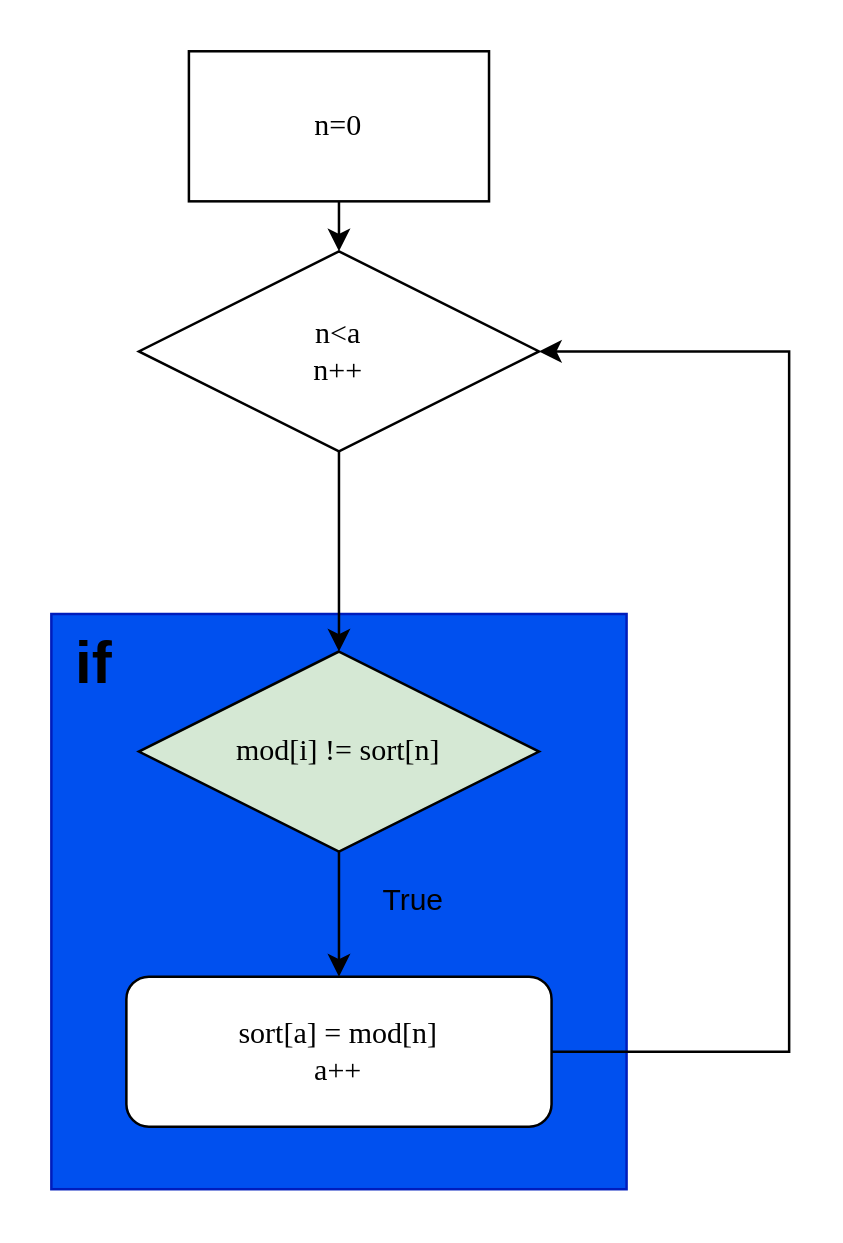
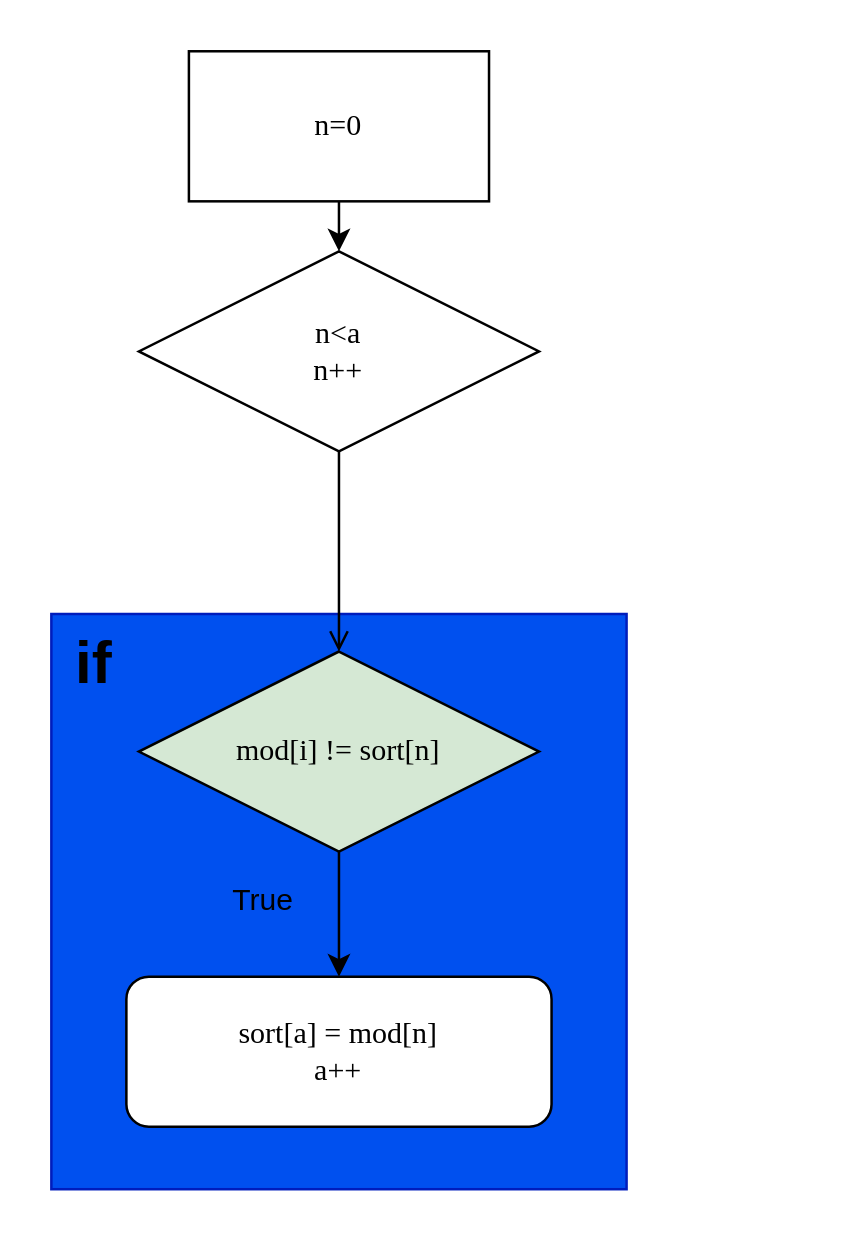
- <mxCell id="9" style="edgeStyle=orthogonalEdgeStyle;rounded=0;orthogonalLoop=1;jettySize=auto;html=1;exitX=0.5;exitY=1;exitDx=0;exitDy=0;entryX=0.5;entryY=0;entryDx=0;entryDy=0;" edge="1" parent="1" source="10" target="4"><mxGeometry relative="1" as="geometry"><mxPoint x="135" y="230" as="targetPoint" /></mxGeometry></mxCell>
+ <mxCell id="9" style="edgeStyle=orthogonalEdgeStyle;rounded=0;orthogonalLoop=1;jettySize=auto;html=1;exitX=0.5;exitY=1;exitDx=0;exitDy=0;entryX=0.5;entryY=0;entryDx=0;entryDy=0;endArrow=open;" edge="1" parent="1" source="10" target="4"><mxGeometry relative="1" as="geometry"><mxPoint x="135" y="230" as="targetPoint" /></mxGeometry></mxCell>
- <mxCell id="5" style="edgeStyle=orthogonalEdgeStyle;rounded=0;orthogonalLoop=1;jettySize=auto;html=1;exitX=1;exitY=0.5;exitDx=0;exitDy=0;entryX=1;entryY=0.5;entryDx=0;entryDy=0;" edge="1" parent="1" source="6" target="10"><mxGeometry relative="1" as="geometry"><mxPoint x="295" y="210" as="targetPoint" /><Array as="points"><mxPoint x="315" y="420" /><mxPoint x="315" y="140" /></Array></mxGeometry></mxCell>
- <mxCell id="7" value="True" style="text;html=1;strokeColor=none;fillColor=none;align=center;verticalAlign=middle;whiteSpace=wrap;rounded=0;" vertex="1" parent="1"><mxGeometry x="145" y="350" width="40" height="20" as="geometry" /></mxCell>
+ <mxCell id="7" value="True" style="text;html=1;strokeColor=none;fillColor=none;align=center;verticalAlign=middle;whiteSpace=wrap;rounded=0;" vertex="1" parent="1"><mxGeometry x="85" y="350" width="40" height="20" as="geometry" /></mxCell>
